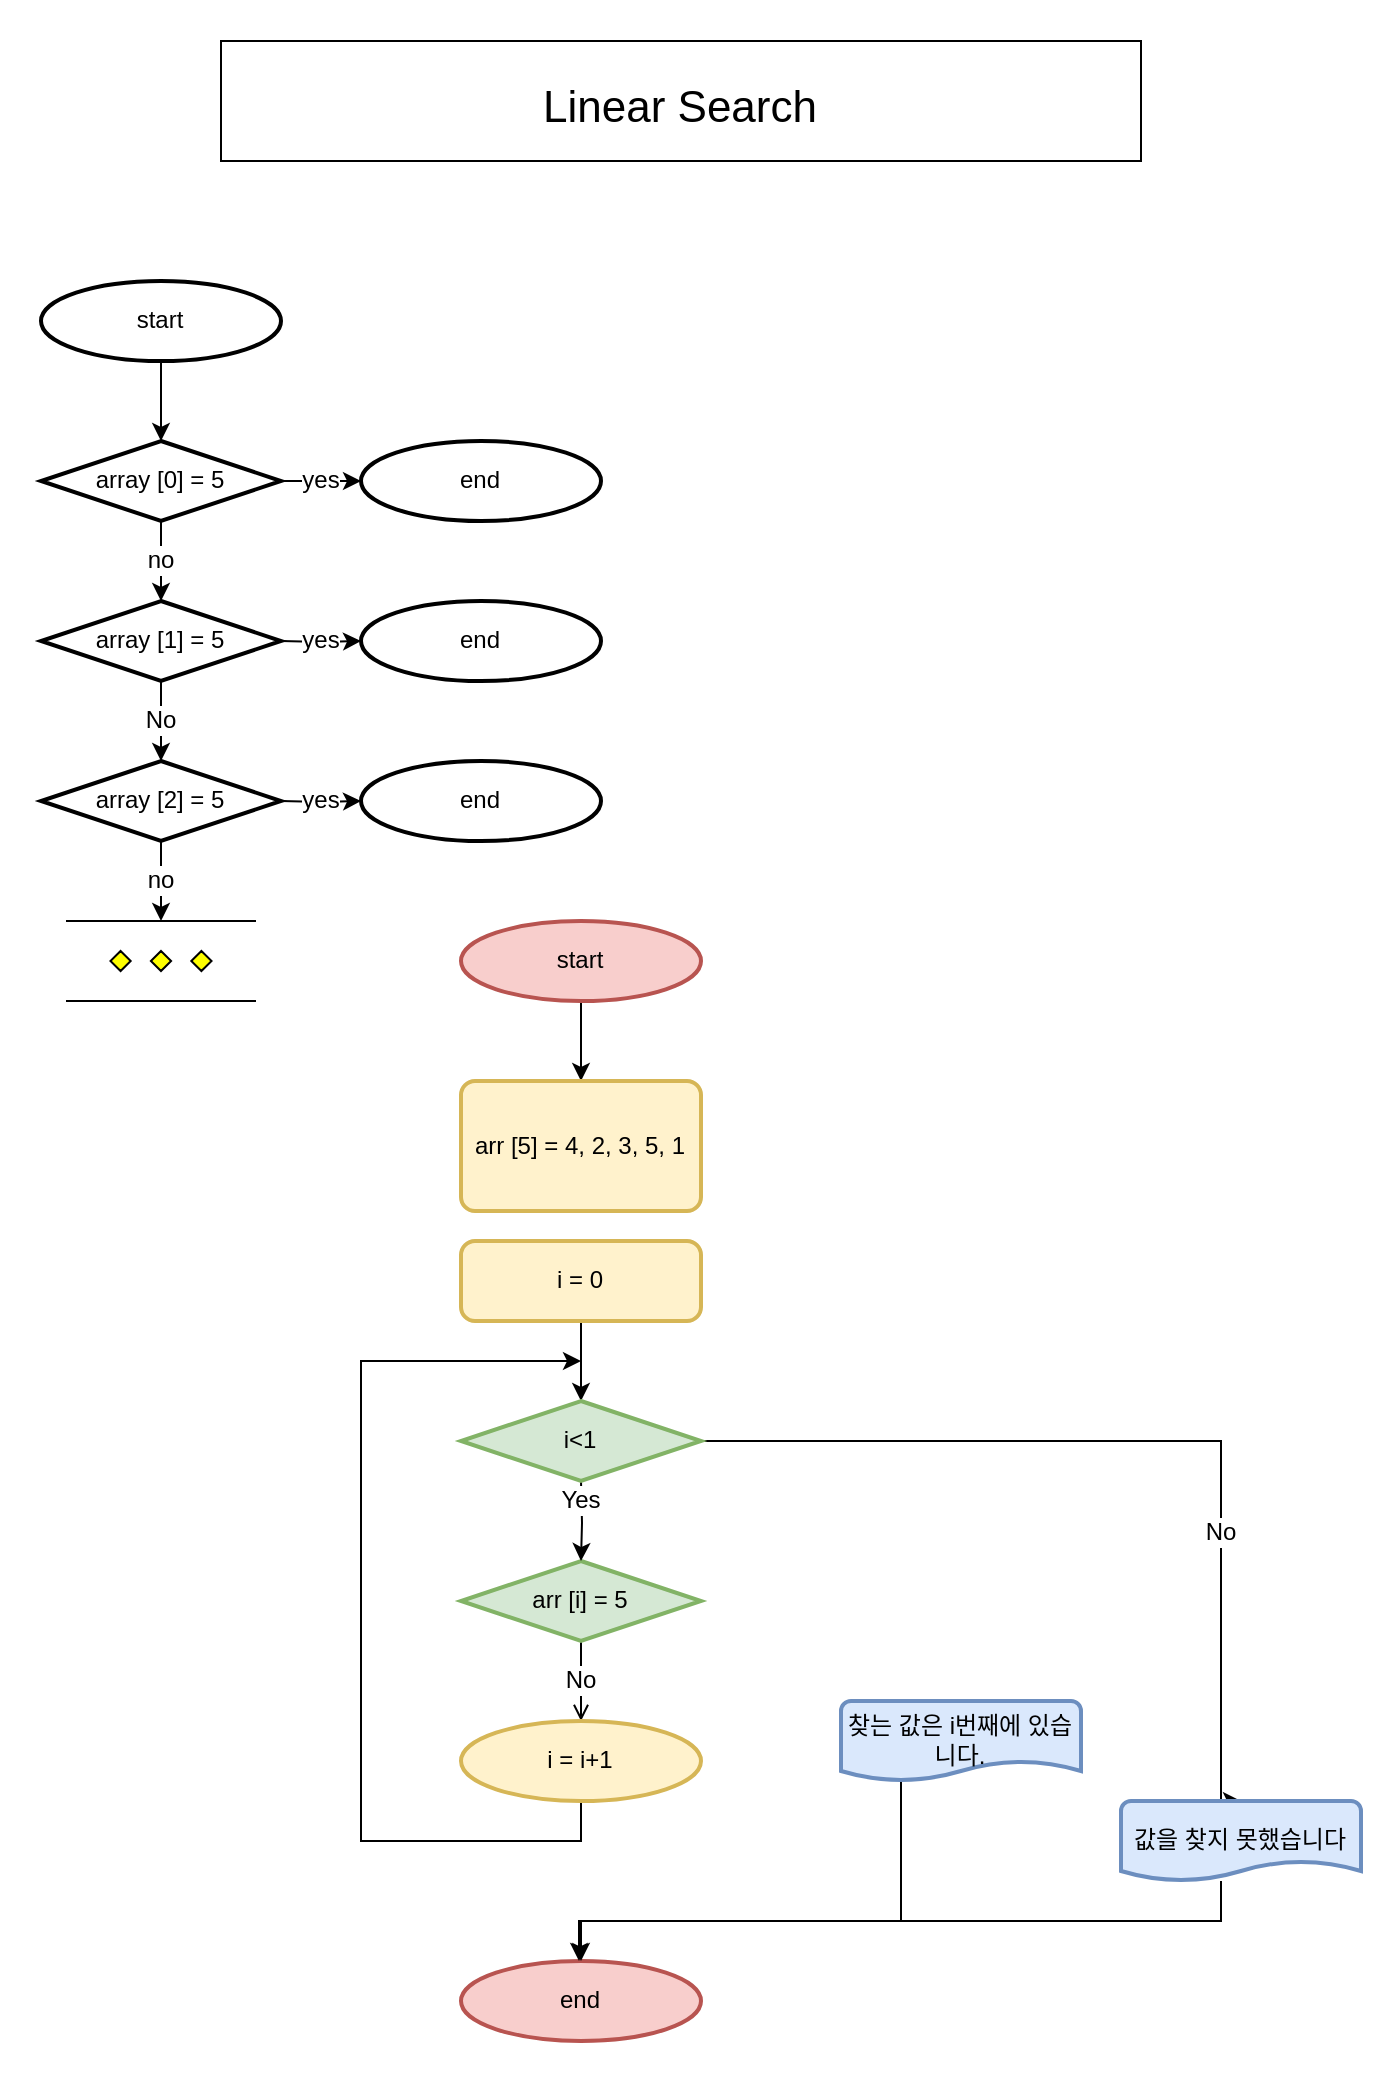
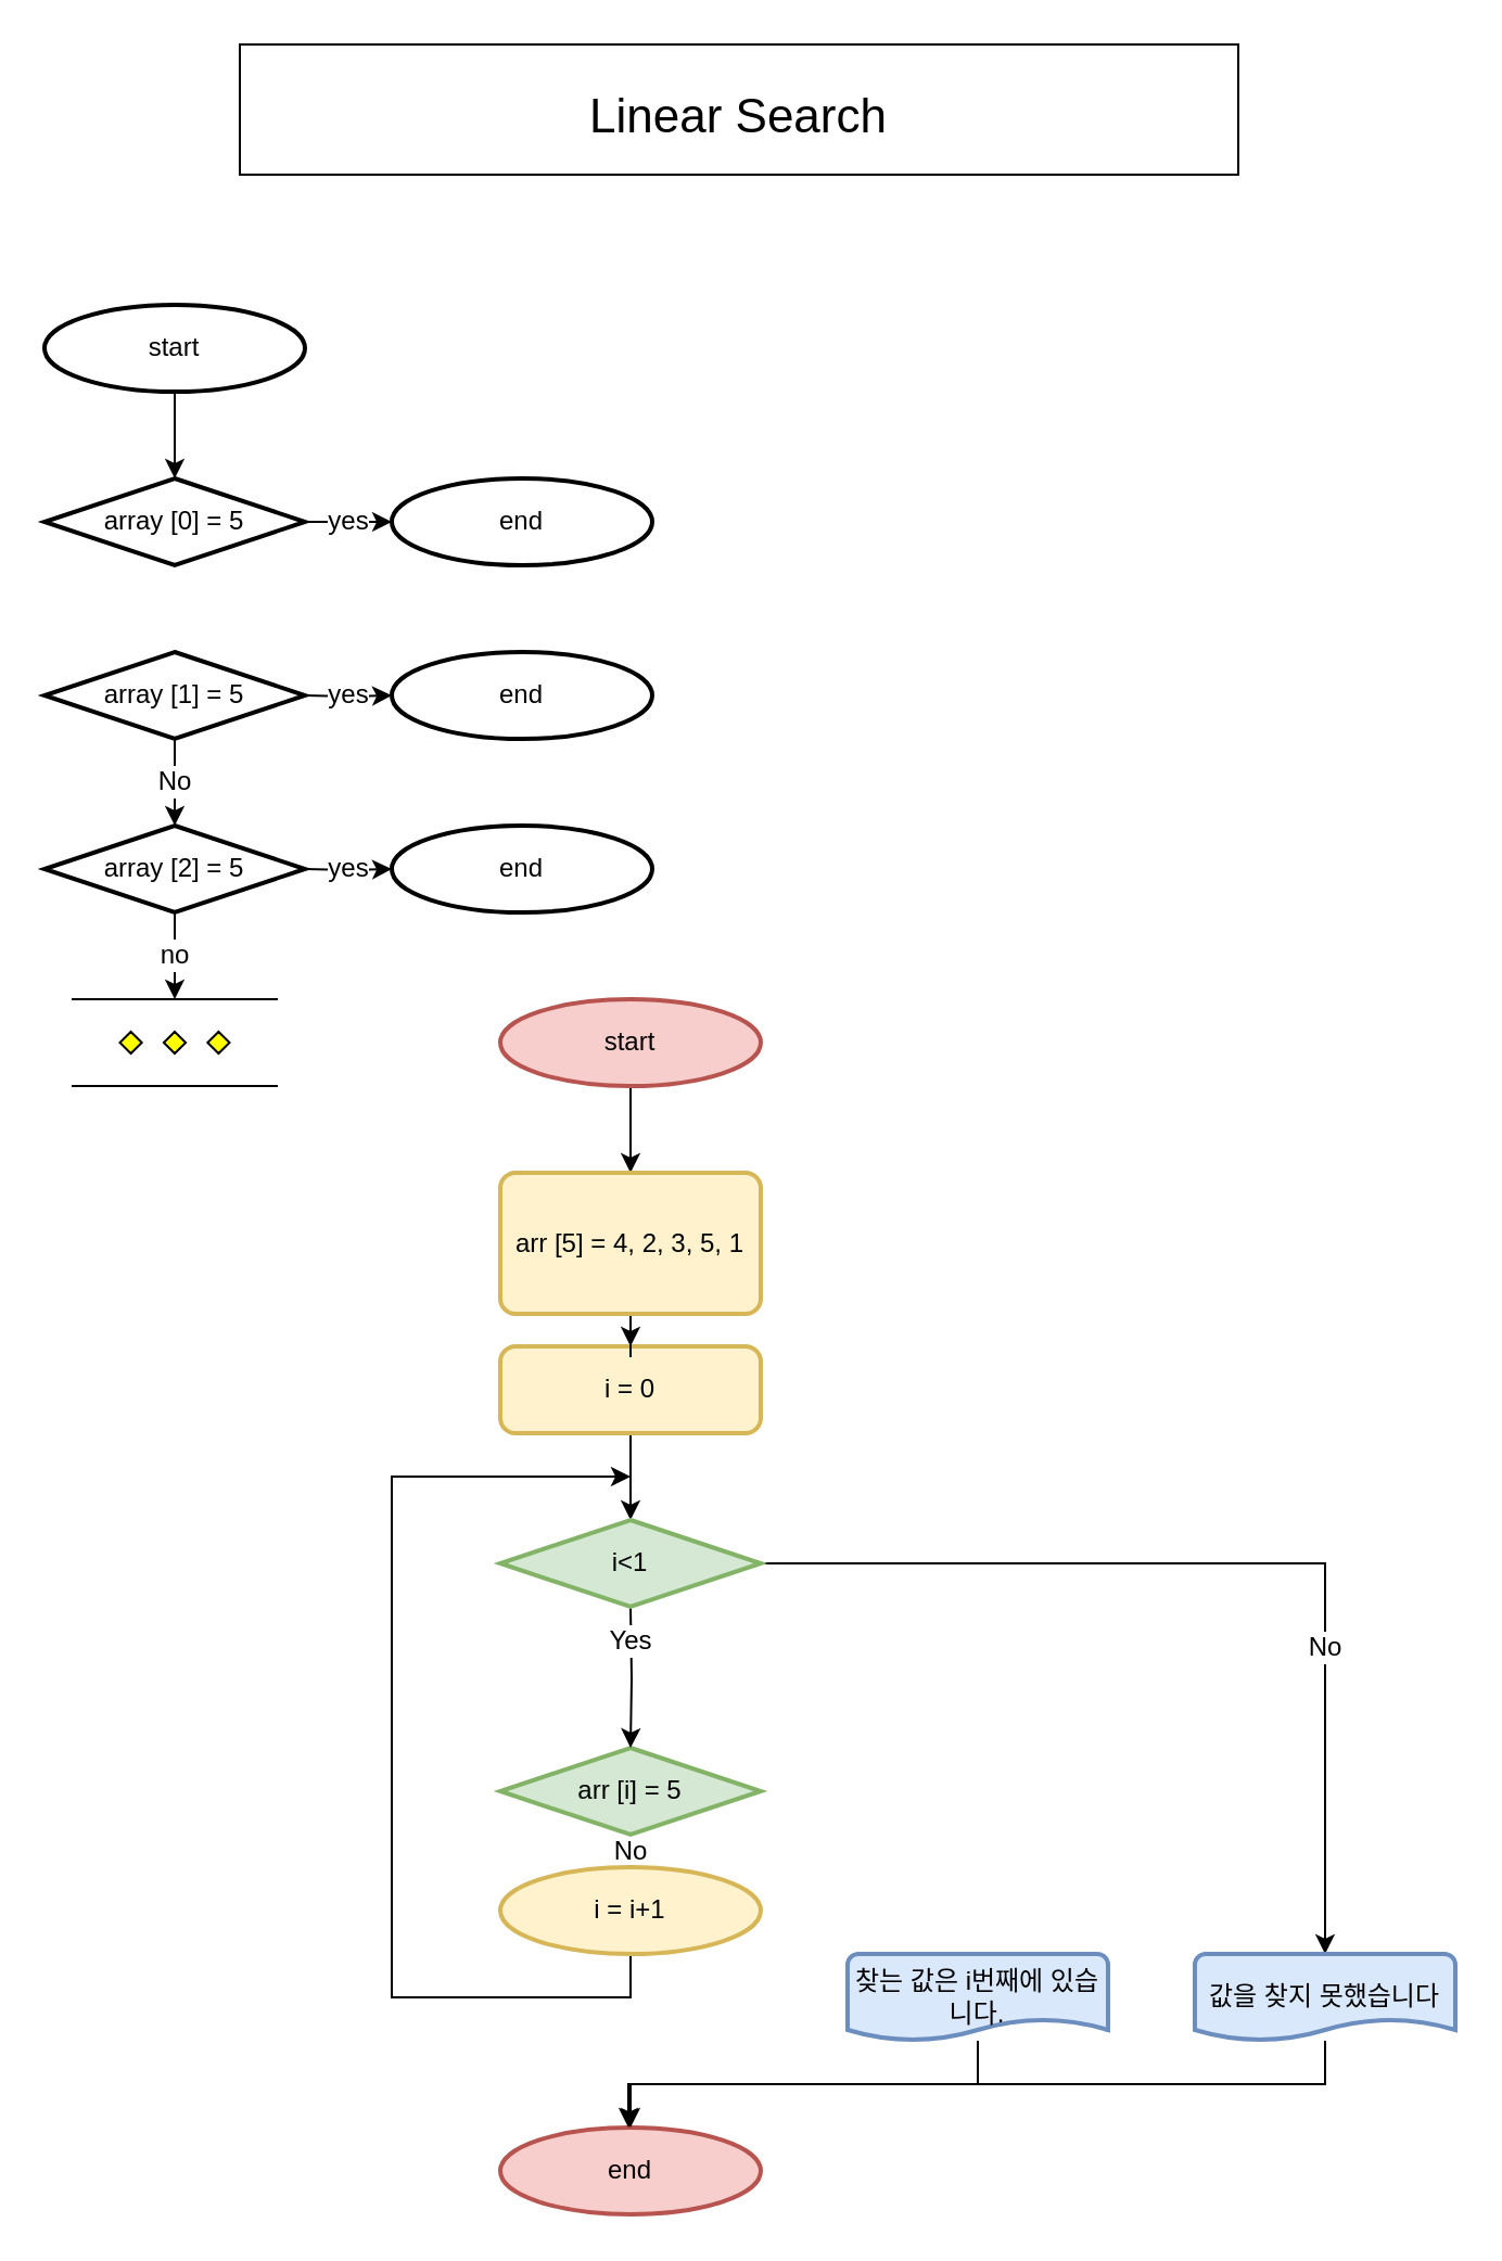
- <mxCell id="6" value="no" style="edgeStyle=orthogonalEdgeStyle;rounded=0;orthogonalLoop=1;jettySize=auto;html=1;exitX=0.5;exitY=1;exitDx=0;exitDy=0;exitPerimeter=0;entryX=0.5;entryY=0;entryDx=0;entryDy=0;entryPerimeter=0;fontSize=12;" parent="1" source="7" target="10" edge="1"><mxGeometry relative="1" as="geometry" /></mxCell>
+ <mxCell id="34" style="edgeStyle=orthogonalEdgeStyle;rounded=0;orthogonalLoop=1;jettySize=auto;html=1;entryX=0.5;entryY=0;entryDx=0;entryDy=0;fontSize=12;" parent="1" source="35" target="24" edge="1"><mxGeometry relative="1" as="geometry" /></mxCell>
- <mxCell id="21" value="arr [i] = 5" style="strokeWidth=2;html=1;shape=mxgraph.flowchart.decision;whiteSpace=wrap;fontSize=12;fillColor=#d5e8d4;strokeColor=#82b366;" parent="1" vertex="1"><mxGeometry x="230" y="780" width="120" height="40" as="geometry" /></mxCell>
+ <mxCell id="21" value="arr [i] = 5" style="strokeWidth=2;html=1;shape=mxgraph.flowchart.decision;whiteSpace=wrap;fontSize=12;fillColor=#d5e8d4;strokeColor=#82b366;" parent="1" vertex="1"><mxGeometry x="230" y="805" width="120" height="40" as="geometry" /></mxCell>
- <mxCell id="33" value="찾는 값은 i번째에 있습니다." style="strokeWidth=2;html=1;shape=mxgraph.flowchart.document2;whiteSpace=wrap;size=0.25;fontSize=12;fillColor=#dae8fc;strokeColor=#6c8ebf;" parent="1" vertex="1"><mxGeometry x="420" y="850" width="120" height="40" as="geometry" /></mxCell>
+ <mxCell id="33" value="찾는 값은 i번째에 있습니다." style="strokeWidth=2;html=1;shape=mxgraph.flowchart.document2;whiteSpace=wrap;size=0.25;fontSize=12;fillColor=#dae8fc;strokeColor=#6c8ebf;" parent="1" vertex="1"><mxGeometry x="390" y="900" width="120" height="40" as="geometry" /></mxCell>
- <mxCell id="31" value="값을 찾지 못했습니다" style="strokeWidth=2;html=1;shape=mxgraph.flowchart.document2;whiteSpace=wrap;size=0.25;fontSize=12;fillColor=#dae8fc;strokeColor=#6c8ebf;" parent="1" vertex="1"><mxGeometry x="560" y="900" width="120" height="40" as="geometry" /></mxCell>
+ <mxCell id="31" value="값을 찾지 못했습니다" style="strokeWidth=2;html=1;shape=mxgraph.flowchart.document2;whiteSpace=wrap;size=0.25;fontSize=12;fillColor=#dae8fc;strokeColor=#6c8ebf;" parent="1" vertex="1"><mxGeometry x="550" y="900" width="120" height="40" as="geometry" /></mxCell>
